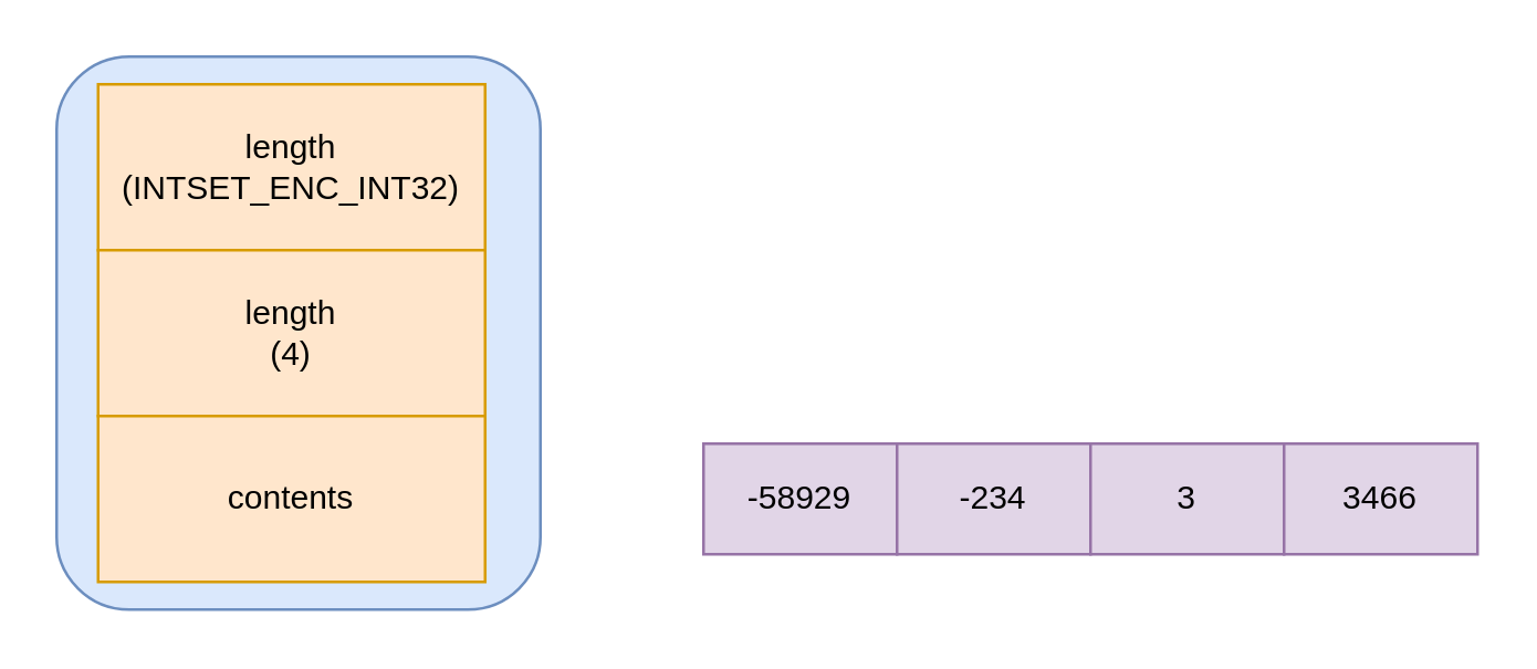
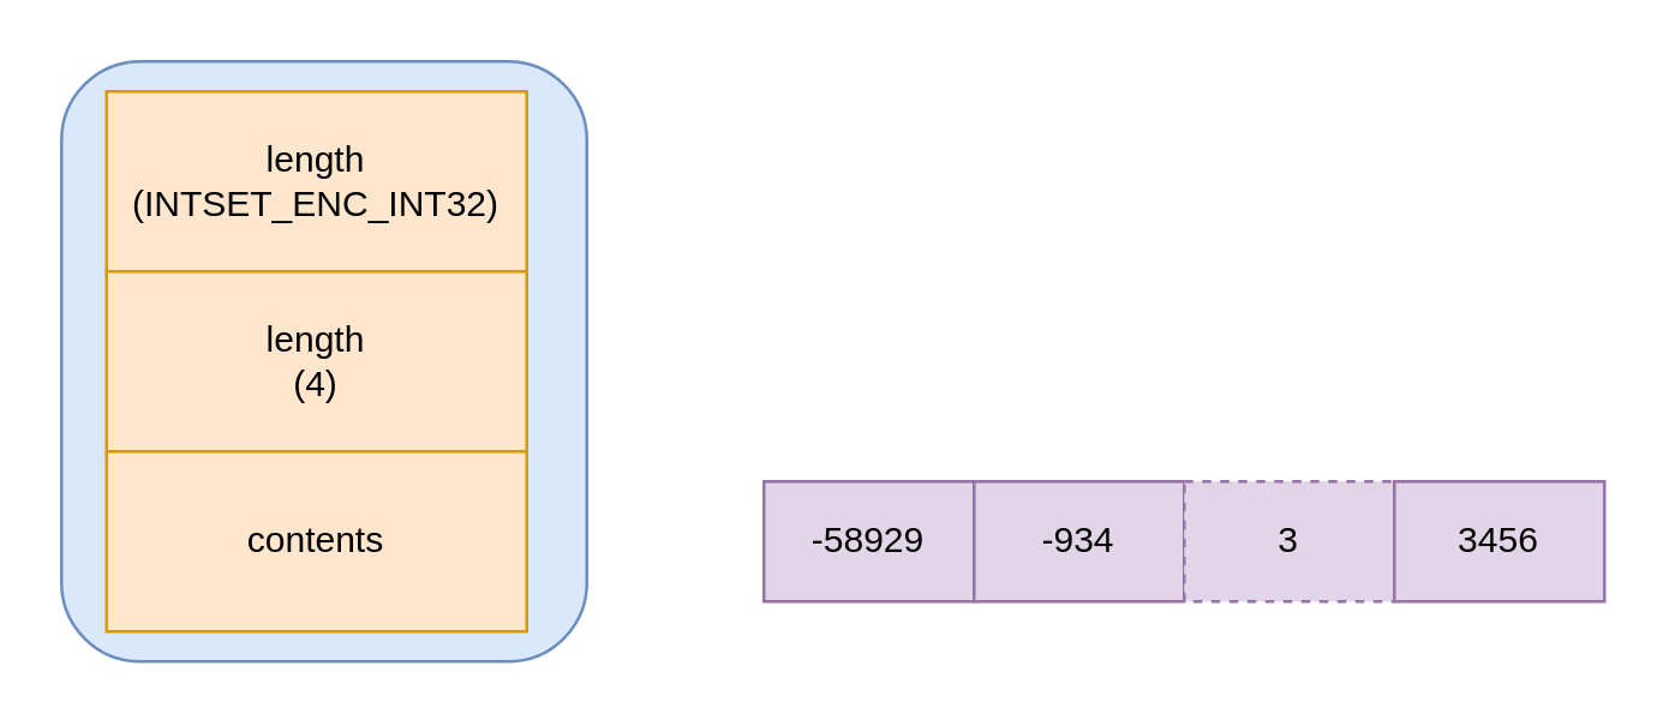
- <mxCell id="7" value="-234" style="rounded=0;whiteSpace=wrap;html=1;fillColor=#e1d5e7;strokeColor=#9673a6;" vertex="1" parent="1"><mxGeometry x="324" y="160" width="70" height="40" as="geometry" /></mxCell>
+ <mxCell id="7" value="-934" style="rounded=0;whiteSpace=wrap;html=1;fillColor=#e1d5e7;strokeColor=#9673a6;" vertex="1" parent="1"><mxGeometry x="324" y="160" width="70" height="40" as="geometry" /></mxCell>
- <mxCell id="8" value="3" style="rounded=0;whiteSpace=wrap;html=1;fillColor=#e1d5e7;strokeColor=#9673a6;" vertex="1" parent="1"><mxGeometry x="394" y="160" width="70" height="40" as="geometry" /></mxCell>
+ <mxCell id="8" value="3" style="rounded=0;whiteSpace=wrap;html=1;fillColor=#e1d5e7;strokeColor=#9673a6;dashed=1;" vertex="1" parent="1"><mxGeometry x="394" y="160" width="70" height="40" as="geometry" /></mxCell>
- <mxCell id="9" value="3466" style="rounded=0;whiteSpace=wrap;html=1;fillColor=#e1d5e7;strokeColor=#9673a6;" vertex="1" parent="1"><mxGeometry x="464" y="160" width="70" height="40" as="geometry" /></mxCell>
+ <mxCell id="9" value="3456" style="rounded=0;whiteSpace=wrap;html=1;fillColor=#e1d5e7;strokeColor=#9673a6;" vertex="1" parent="1"><mxGeometry x="464" y="160" width="70" height="40" as="geometry" /></mxCell>
